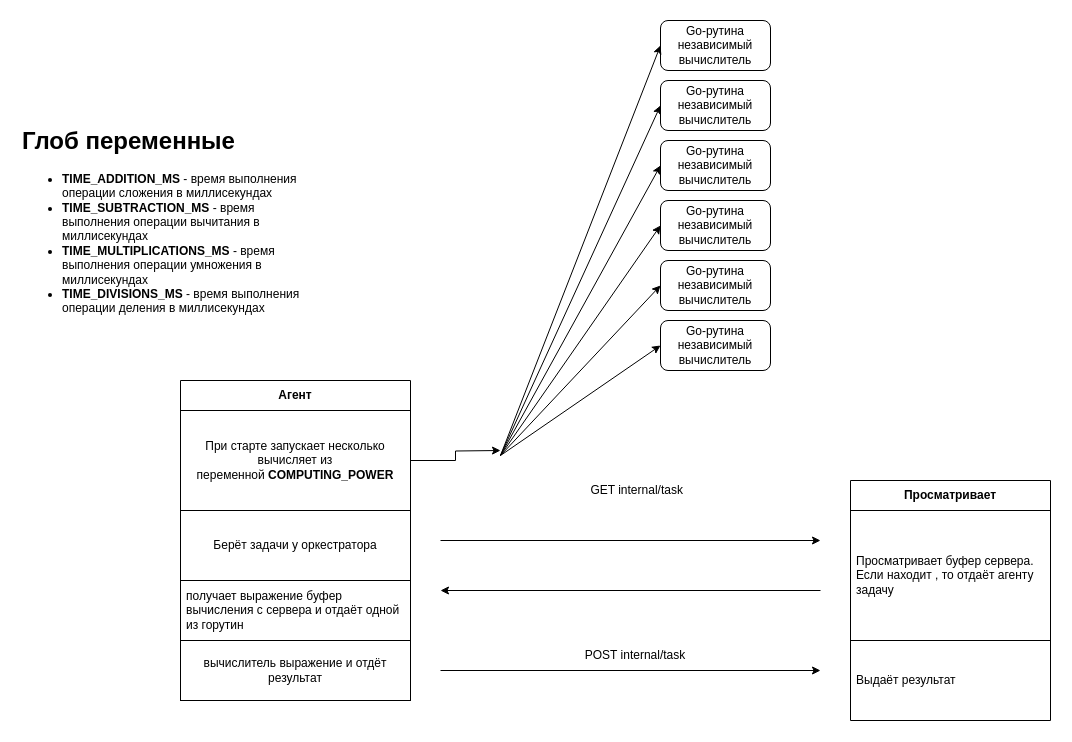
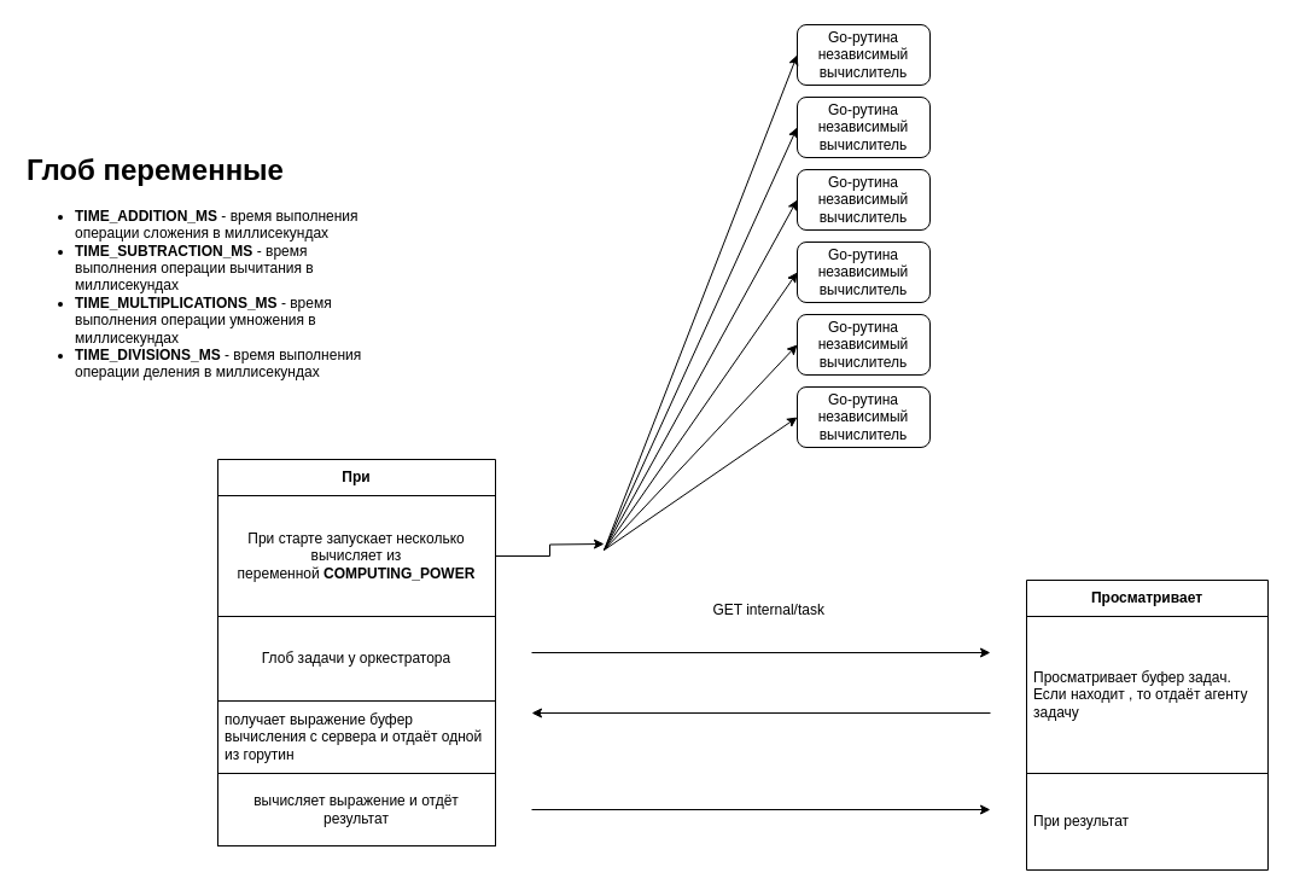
- <mxCell id="2" value="&lt;b&gt;Агент&lt;/b&gt;" style="swimlane;fontStyle=0;childLayout=stackLayout;horizontal=1;startSize=30;horizontalStack=0;resizeParent=1;resizeParentMax=0;resizeLast=0;collapsible=1;marginBottom=0;whiteSpace=wrap;html=1;" parent="1" vertex="1"><mxGeometry y="380" width="230" height="320" as="geometry" x="180" /></mxCell>
+ <mxCell id="2" value="&lt;b&gt;При&lt;/b&gt;" style="swimlane;fontStyle=0;childLayout=stackLayout;horizontal=1;startSize=30;horizontalStack=0;resizeParent=1;resizeParentMax=0;resizeLast=0;collapsible=1;marginBottom=0;whiteSpace=wrap;html=1;" parent="1" vertex="1"><mxGeometry y="380" width="230" height="320" as="geometry" x="180" /></mxCell>
- <mxCell id="25" value="&amp;nbsp;GET internal/task" style="text;html=1;align=center;verticalAlign=middle;whiteSpace=wrap;rounded=0;" parent="1" vertex="1"><mxGeometry x="580" y="475" width="110" height="30" as="geometry" /></mxCell>
+ <mxCell id="25" value="&amp;nbsp;GET internal/task" style="text;html=1;align=center;verticalAlign=middle;whiteSpace=wrap;rounded=0;" parent="1" vertex="1"><mxGeometry x="580" y="490" width="110" height="30" as="geometry" /></mxCell>
- <mxCell id="5" value="Берёт задачи у оркестратора" style="text;strokeColor=default;fillColor=none;align=center;verticalAlign=middle;spacingLeft=4;spacingRight=4;overflow=hidden;points=[[0,0.5],[1,0.5]];portConstraint=eastwest;rotatable=0;whiteSpace=wrap;html=1;" parent="2" vertex="1"><mxGeometry y="130" width="230" height="70" as="geometry" /></mxCell>
+ <mxCell id="5" value="Глоб задачи у оркестратора" style="text;strokeColor=default;fillColor=none;align=center;verticalAlign=middle;spacingLeft=4;spacingRight=4;overflow=hidden;points=[[0,0.5],[1,0.5]];portConstraint=eastwest;rotatable=0;whiteSpace=wrap;html=1;" parent="2" vertex="1"><mxGeometry y="130" width="230" height="70" as="geometry" /></mxCell>
- <mxCell id="22" value="Просматривает буфер сервера. Если находит , то отдаёт агенту задачу" style="text;strokeColor=default;fillColor=none;align=left;verticalAlign=middle;spacingLeft=4;spacingRight=4;overflow=hidden;points=[[0,0.5],[1,0.5]];portConstraint=eastwest;rotatable=0;whiteSpace=wrap;html=1;" parent="21" vertex="1"><mxGeometry y="30" width="200" height="130" as="geometry" /></mxCell>
+ <mxCell id="22" value="Просматривает буфер задач. Если находит , то отдаёт агенту задачу" style="text;strokeColor=default;fillColor=none;align=left;verticalAlign=middle;spacingLeft=4;spacingRight=4;overflow=hidden;points=[[0,0.5],[1,0.5]];portConstraint=eastwest;rotatable=0;whiteSpace=wrap;html=1;" parent="21" vertex="1"><mxGeometry y="30" width="200" height="130" as="geometry" /></mxCell>
- <mxCell id="28" value="POST internal/task" style="text;html=1;align=center;verticalAlign=middle;whiteSpace=wrap;rounded=0;" parent="1" vertex="1"><mxGeometry x="580" y="640" width="110" height="30" as="geometry" /></mxCell>
- <mxCell id="7" value="&lt;span style=&quot;background-color: transparent; color: light-dark(rgb(0, 0, 0), rgb(255, 255, 255));&quot;&gt;вычислитель выражение и отдёт результат&lt;/span&gt;" style="text;strokeColor=default;fillColor=none;align=center;verticalAlign=middle;spacingLeft=4;spacingRight=4;overflow=hidden;points=[[0,0.5],[1,0.5]];portConstraint=eastwest;rotatable=0;whiteSpace=wrap;html=1;" parent="2" vertex="1"><mxGeometry y="260" width="230" height="60" as="geometry" /></mxCell>
+ <mxCell id="7" value="&lt;span style=&quot;background-color: transparent; color: light-dark(rgb(0, 0, 0), rgb(255, 255, 255));&quot;&gt;вычисляет выражение и отдёт результат&lt;/span&gt;" style="text;strokeColor=default;fillColor=none;align=center;verticalAlign=middle;spacingLeft=4;spacingRight=4;overflow=hidden;points=[[0,0.5],[1,0.5]];portConstraint=eastwest;rotatable=0;whiteSpace=wrap;html=1;" parent="2" vertex="1"><mxGeometry y="260" width="230" height="60" as="geometry" /></mxCell>
- <mxCell id="23" value="Выдаёт результат" style="text;strokeColor=none;fillColor=none;align=left;verticalAlign=middle;spacingLeft=4;spacingRight=4;overflow=hidden;points=[[0,0.5],[1,0.5]];portConstraint=eastwest;rotatable=0;whiteSpace=wrap;html=1;" parent="21" vertex="1"><mxGeometry y="160" width="200" height="80" as="geometry" /></mxCell>
+ <mxCell id="23" value="При результат" style="text;strokeColor=none;fillColor=none;align=left;verticalAlign=middle;spacingLeft=4;spacingRight=4;overflow=hidden;points=[[0,0.5],[1,0.5]];portConstraint=eastwest;rotatable=0;whiteSpace=wrap;html=1;" parent="21" vertex="1"><mxGeometry y="160" width="200" height="80" as="geometry" /></mxCell>
